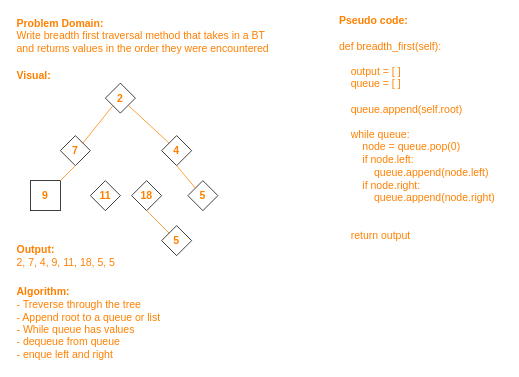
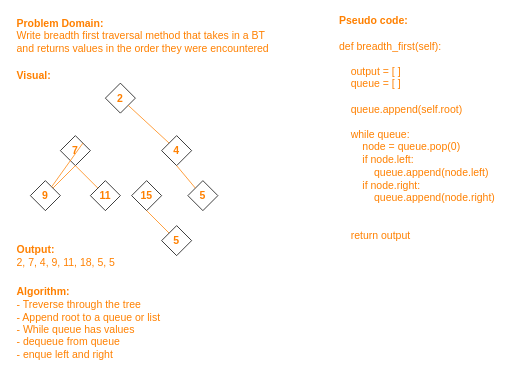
- <mxCell id="12" value="" style="endArrow=none;html=1;strokeColor=#FF8000;entryX=0;entryY=1;entryDx=0;entryDy=0;exitX=1;exitY=0;exitDx=0;exitDy=0;" edge="1" parent="1" source="5" target="4"><mxGeometry width="50" height="50" relative="1" as="geometry"><mxPoint x="110" y="190" as="sourcePoint" /><mxPoint x="160" y="140" as="targetPoint" /></mxGeometry></mxCell>
+ <mxCell id="12" value="" style="endArrow=none;html=1;strokeColor=#FF8000;exitX=1;exitY=0;exitDx=0;exitDy=0;" edge="1" parent="1" source="5" target="7"><mxGeometry width="50" height="50" relative="1" as="geometry"><mxPoint x="110" y="190" as="sourcePoint" /><mxPoint x="160" y="140" as="targetPoint" /></mxGeometry></mxCell>
+ <mxCell id="14" value="" style="endArrow=none;html=1;strokeColor=#FF8000;exitX=0.5;exitY=1;exitDx=0;exitDy=0;" edge="1" parent="1" source="5" target="8"><mxGeometry width="50" height="50" relative="1" as="geometry"><mxPoint x="100" y="230" as="sourcePoint" /><mxPoint x="110" y="230" as="targetPoint" /></mxGeometry></mxCell>
- <mxCell id="7" value="&lt;font color=&quot;#ff8000&quot; size=&quot;1&quot;&gt;&lt;b style=&quot;font-size: 14px&quot;&gt;9&lt;/b&gt;&lt;/font&gt;" style="whiteSpace=wrap;html=1;rounded=0;" vertex="1" parent="1"><mxGeometry x="40" y="240" width="40" height="40" as="geometry" /></mxCell>
+ <mxCell id="7" value="&lt;font color=&quot;#ff8000&quot; size=&quot;1&quot;&gt;&lt;b style=&quot;font-size: 14px&quot;&gt;9&lt;/b&gt;&lt;/font&gt;" style="rhombus;whiteSpace=wrap;html=1;" vertex="1" parent="1"><mxGeometry x="40" y="240" width="40" height="40" as="geometry" /></mxCell>
- <mxCell id="9" value="&lt;b&gt;&lt;font style=&quot;font-size: 14px&quot; color=&quot;#ff8000&quot;&gt;18&lt;/font&gt;&lt;/b&gt;" style="rhombus;whiteSpace=wrap;html=1;" vertex="1" parent="1"><mxGeometry x="175" y="240" width="40" height="40" as="geometry" /></mxCell>
+ <mxCell id="9" value="&lt;b&gt;&lt;font style=&quot;font-size: 14px&quot; color=&quot;#ff8000&quot;&gt;15&lt;/font&gt;&lt;/b&gt;" style="rhombus;whiteSpace=wrap;html=1;" vertex="1" parent="1"><mxGeometry x="175" y="240" width="40" height="40" as="geometry" /></mxCell>
